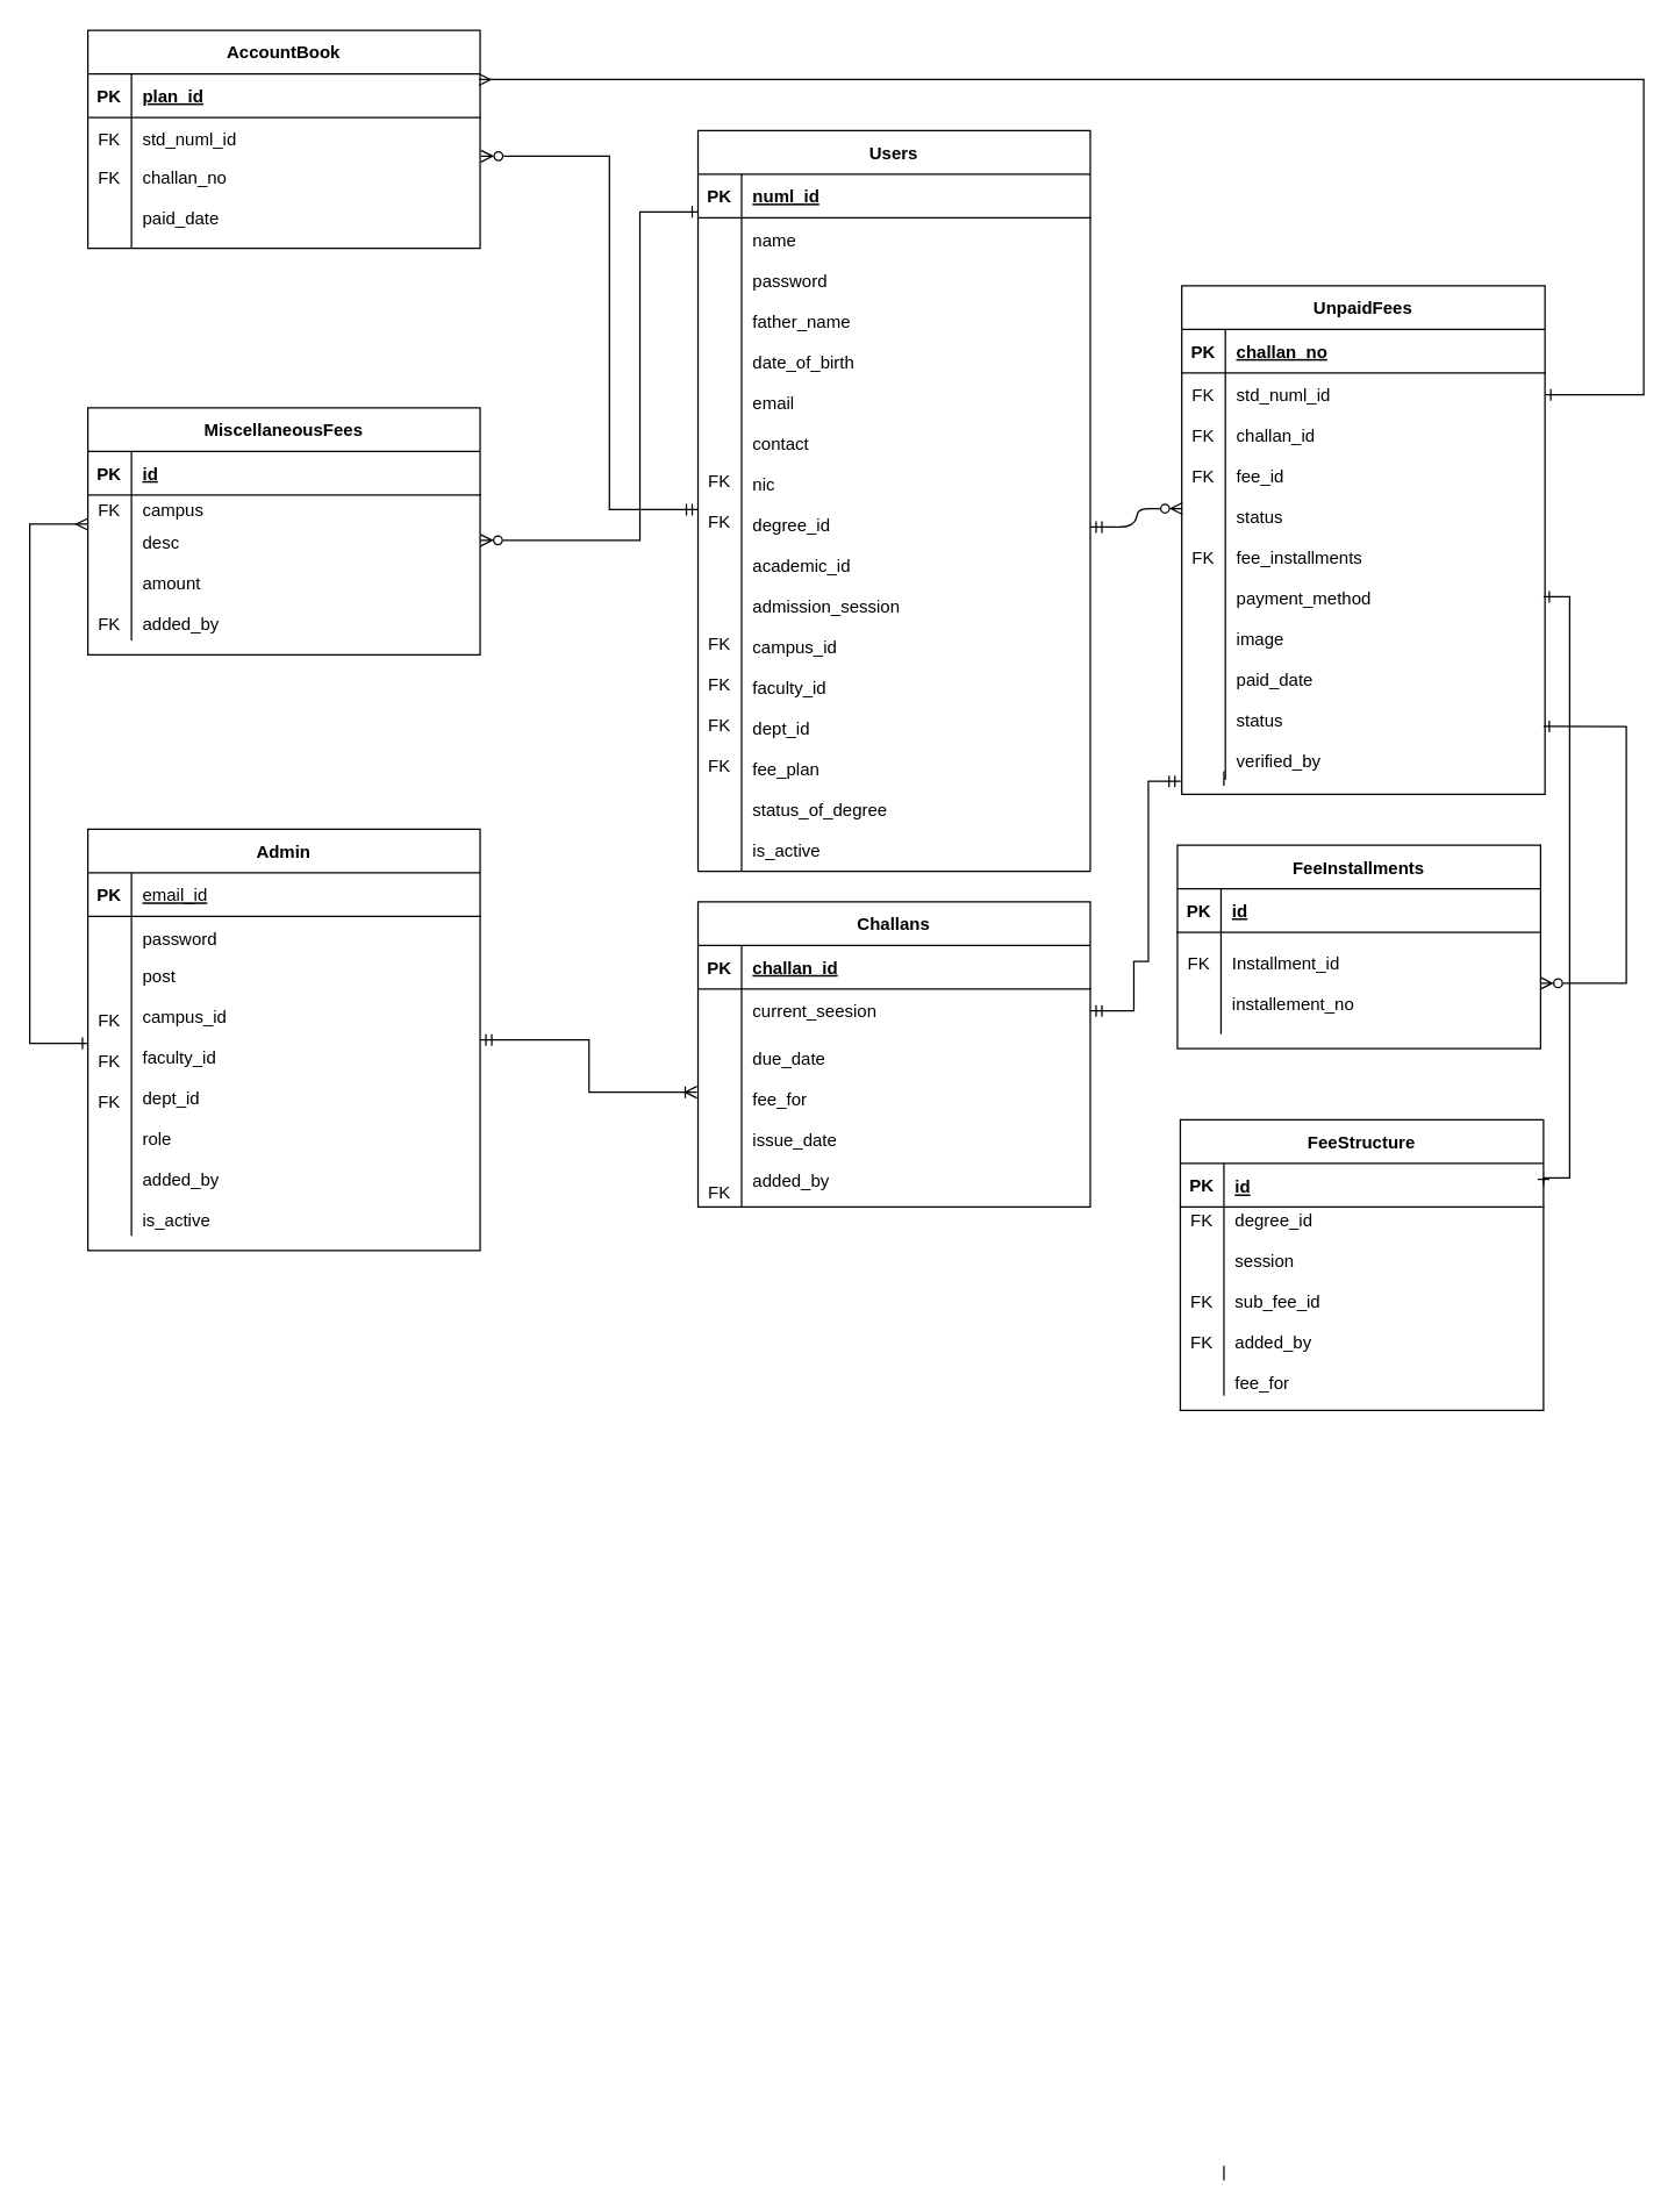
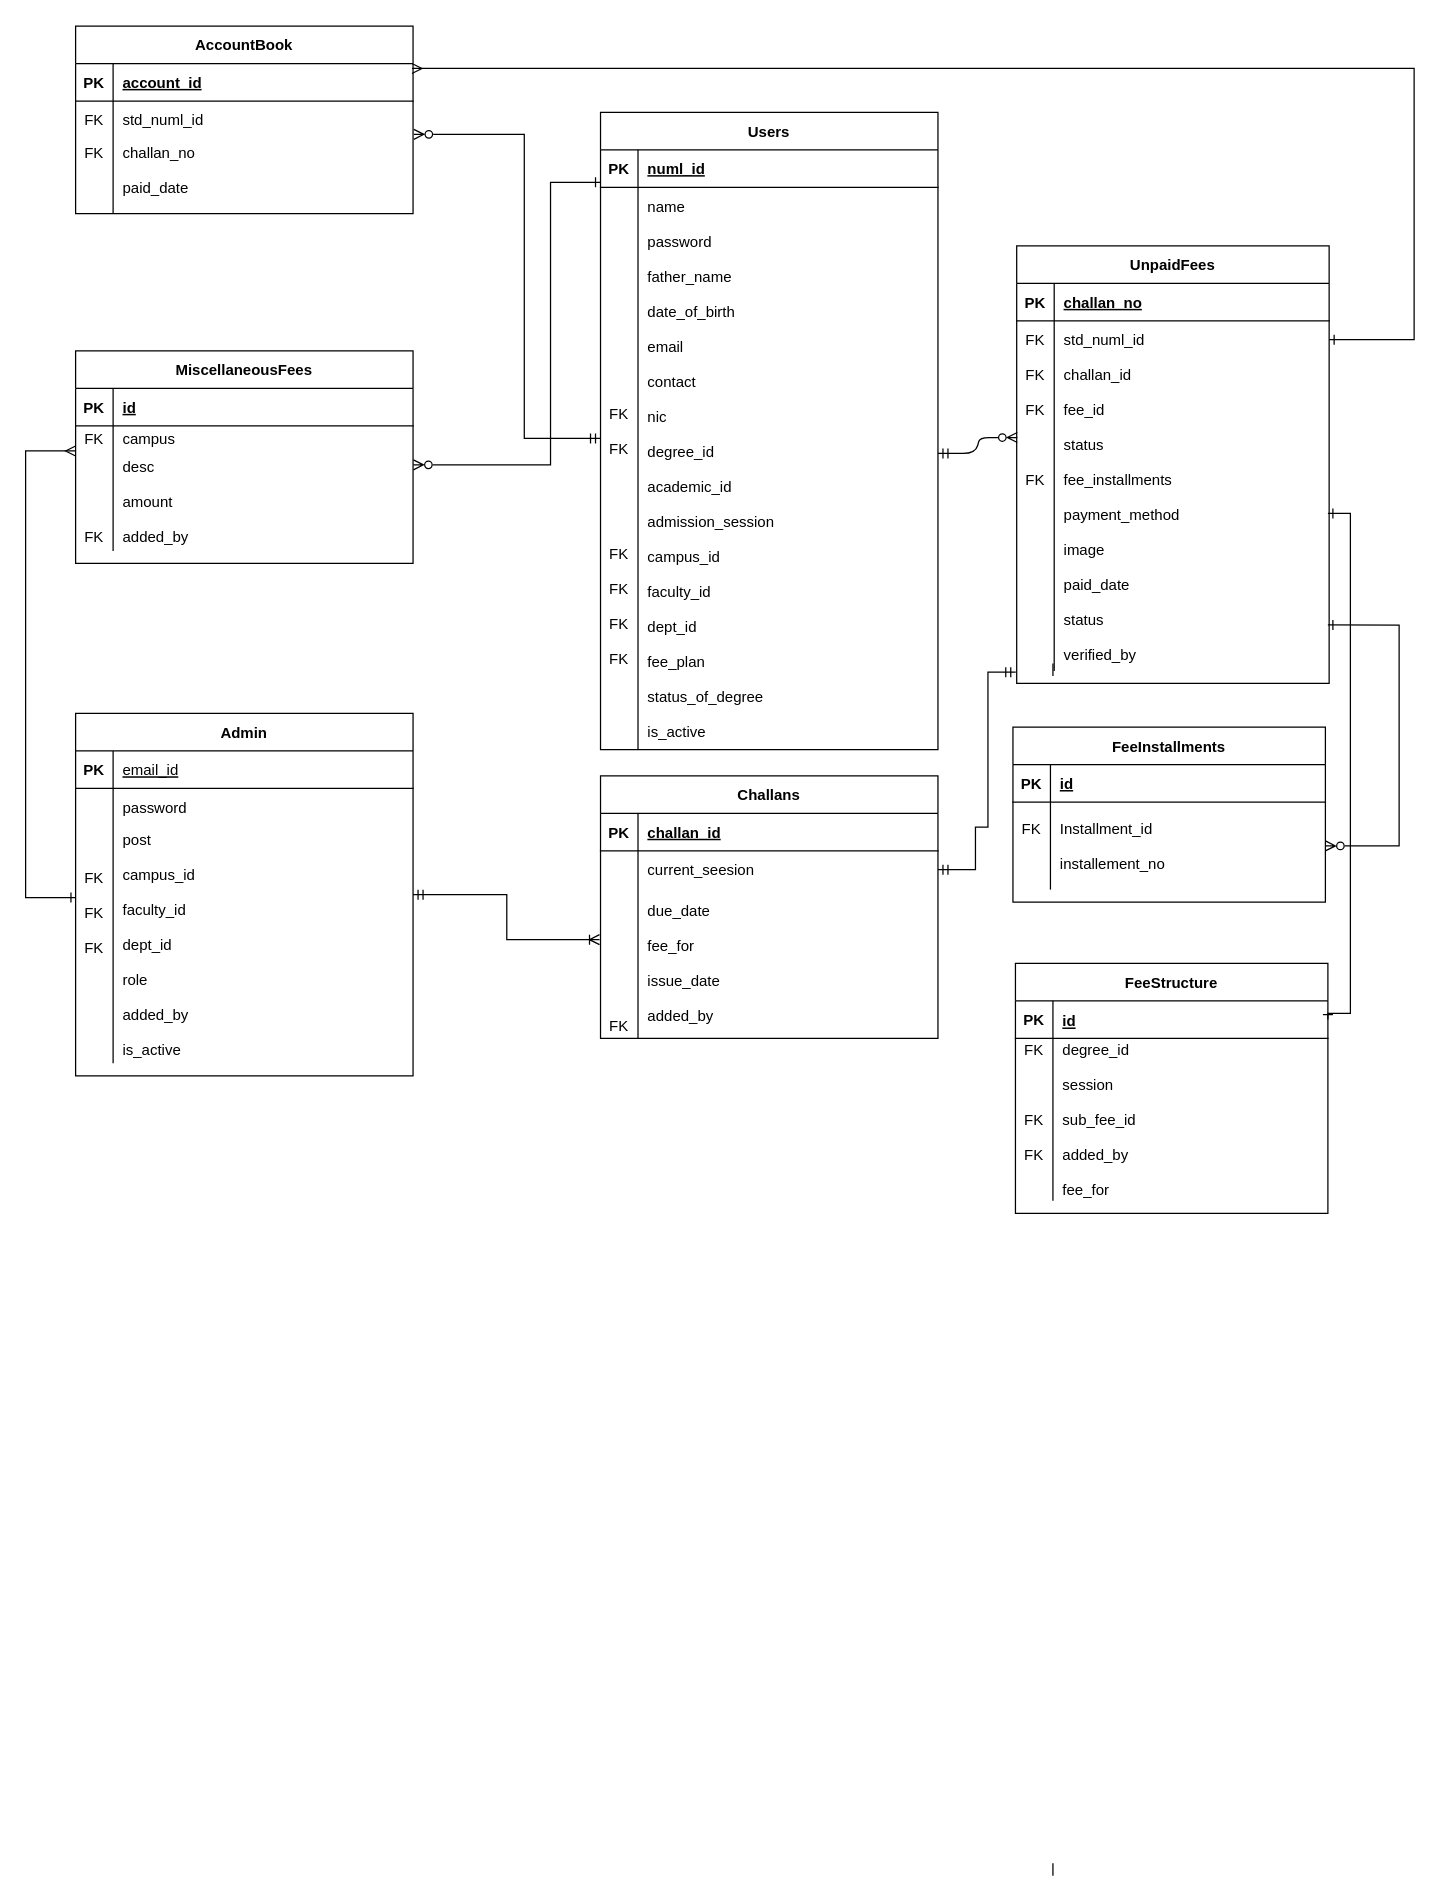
- <mxCell id="44" value="plan_id" style="shape=partialRectangle;overflow=hidden;connectable=0;fillColor=none;top=0;left=0;bottom=0;right=0;align=left;spacingLeft=6;fontStyle=5;" parent="42" vertex="1"><mxGeometry x="30" width="240" height="30" as="geometry"><mxRectangle width="240" height="30" as="alternateBounds" /></mxGeometry></mxCell>
+ <mxCell id="44" value="account_id" style="shape=partialRectangle;overflow=hidden;connectable=0;fillColor=none;top=0;left=0;bottom=0;right=0;align=left;spacingLeft=6;fontStyle=5;" parent="42" vertex="1"><mxGeometry x="30" width="240" height="30" as="geometry"><mxRectangle width="240" height="30" as="alternateBounds" /></mxGeometry></mxCell>
